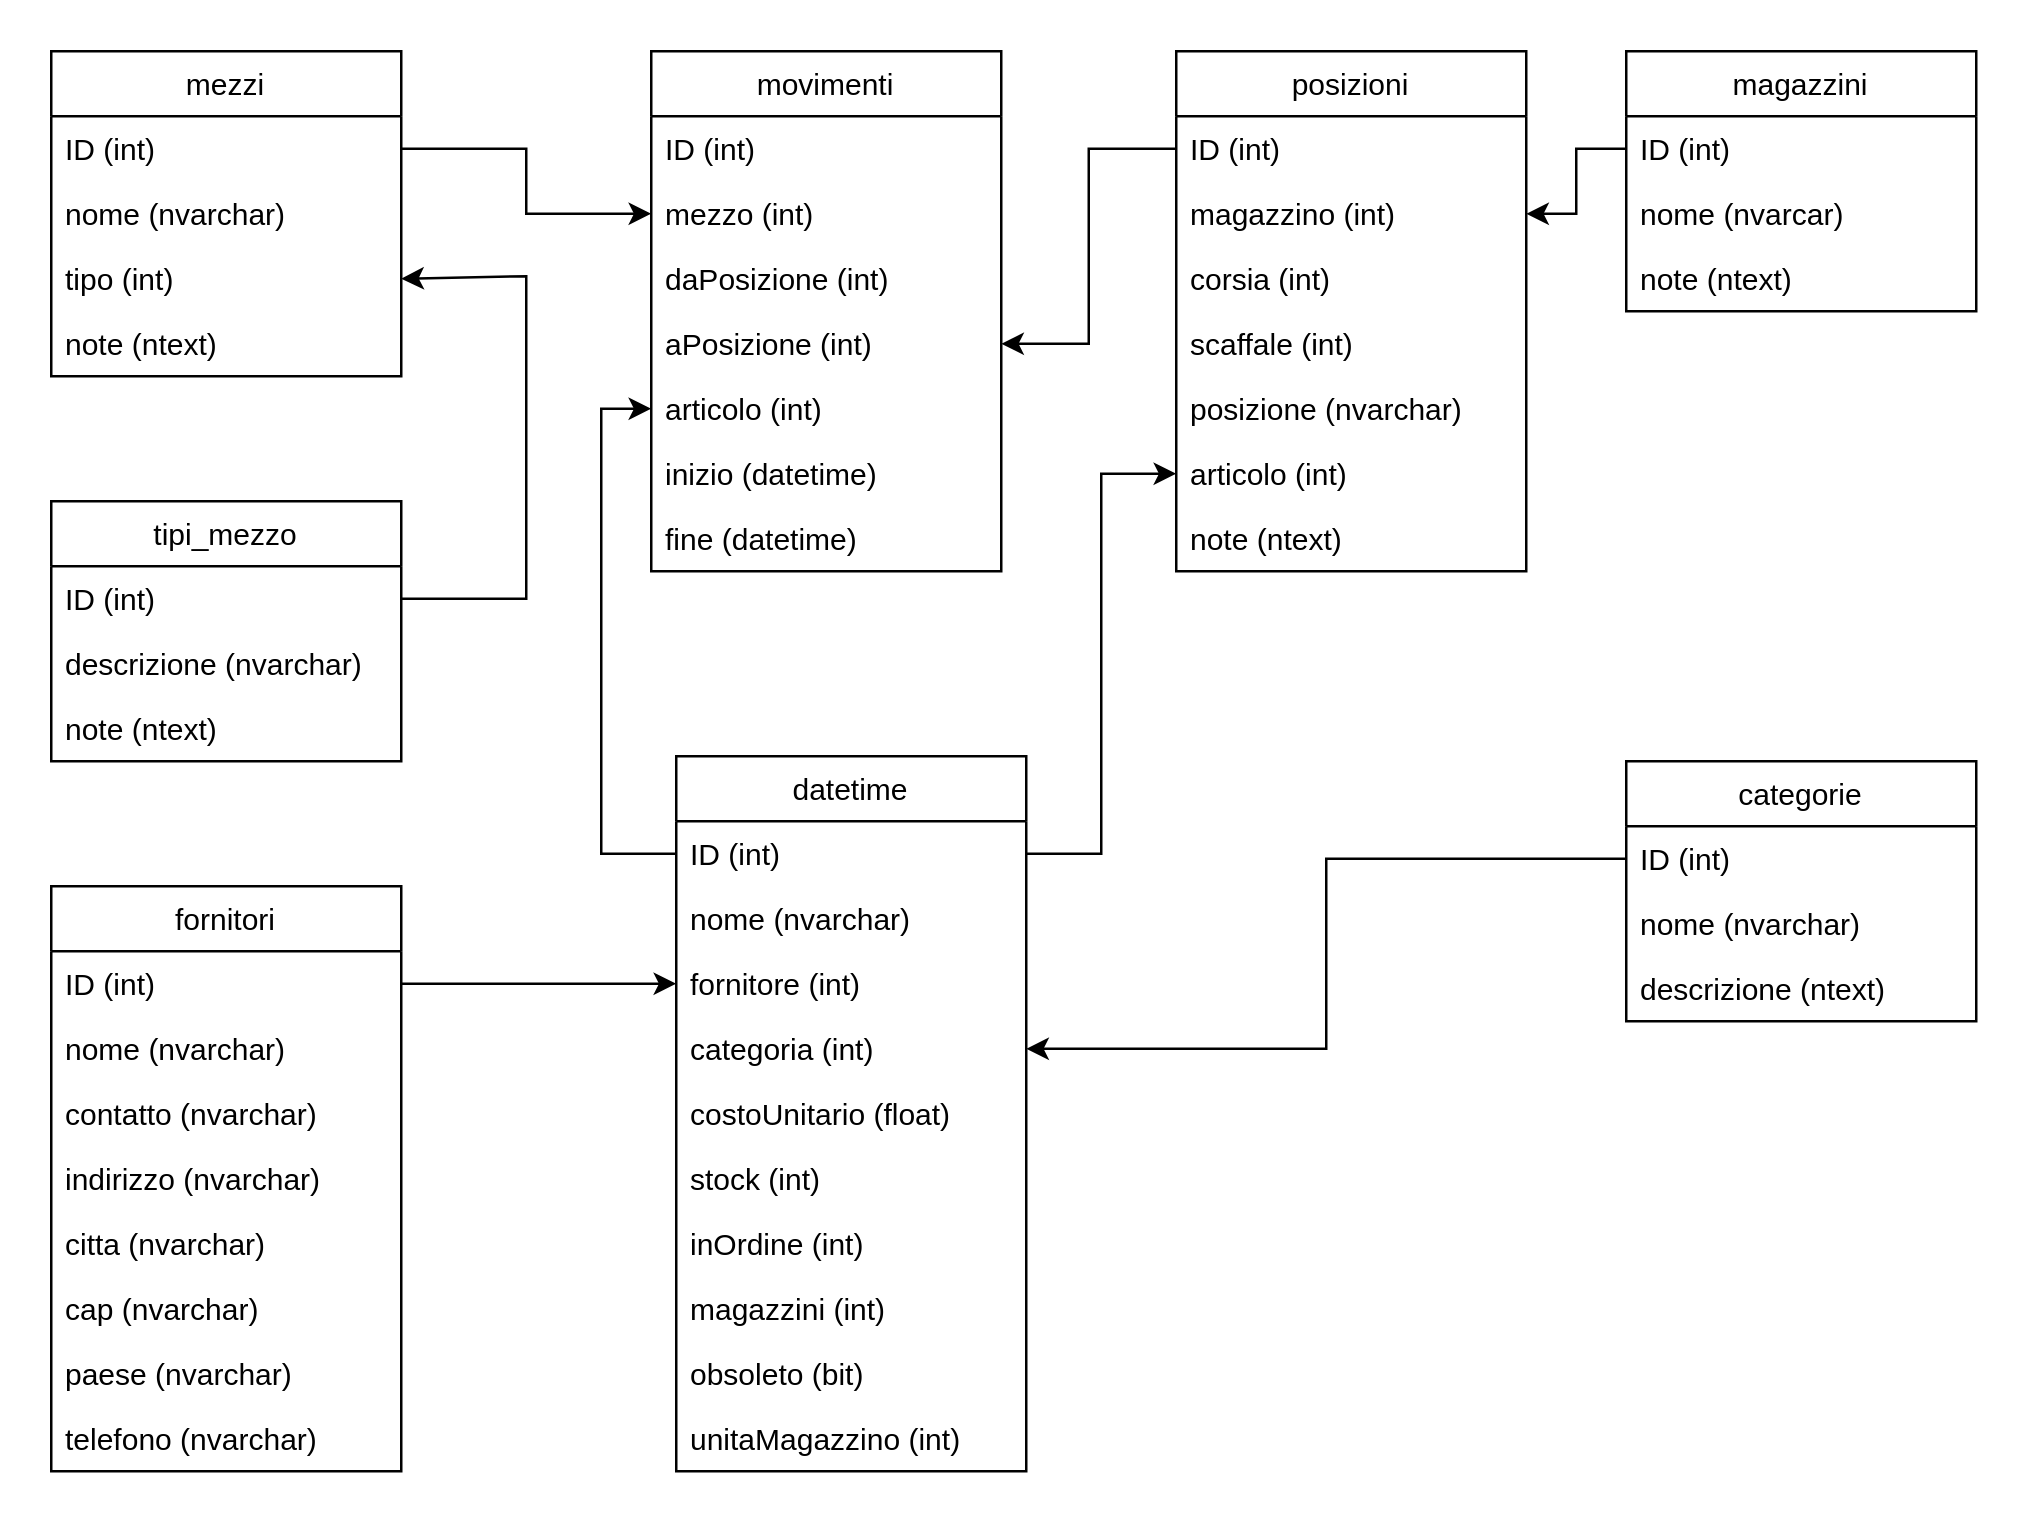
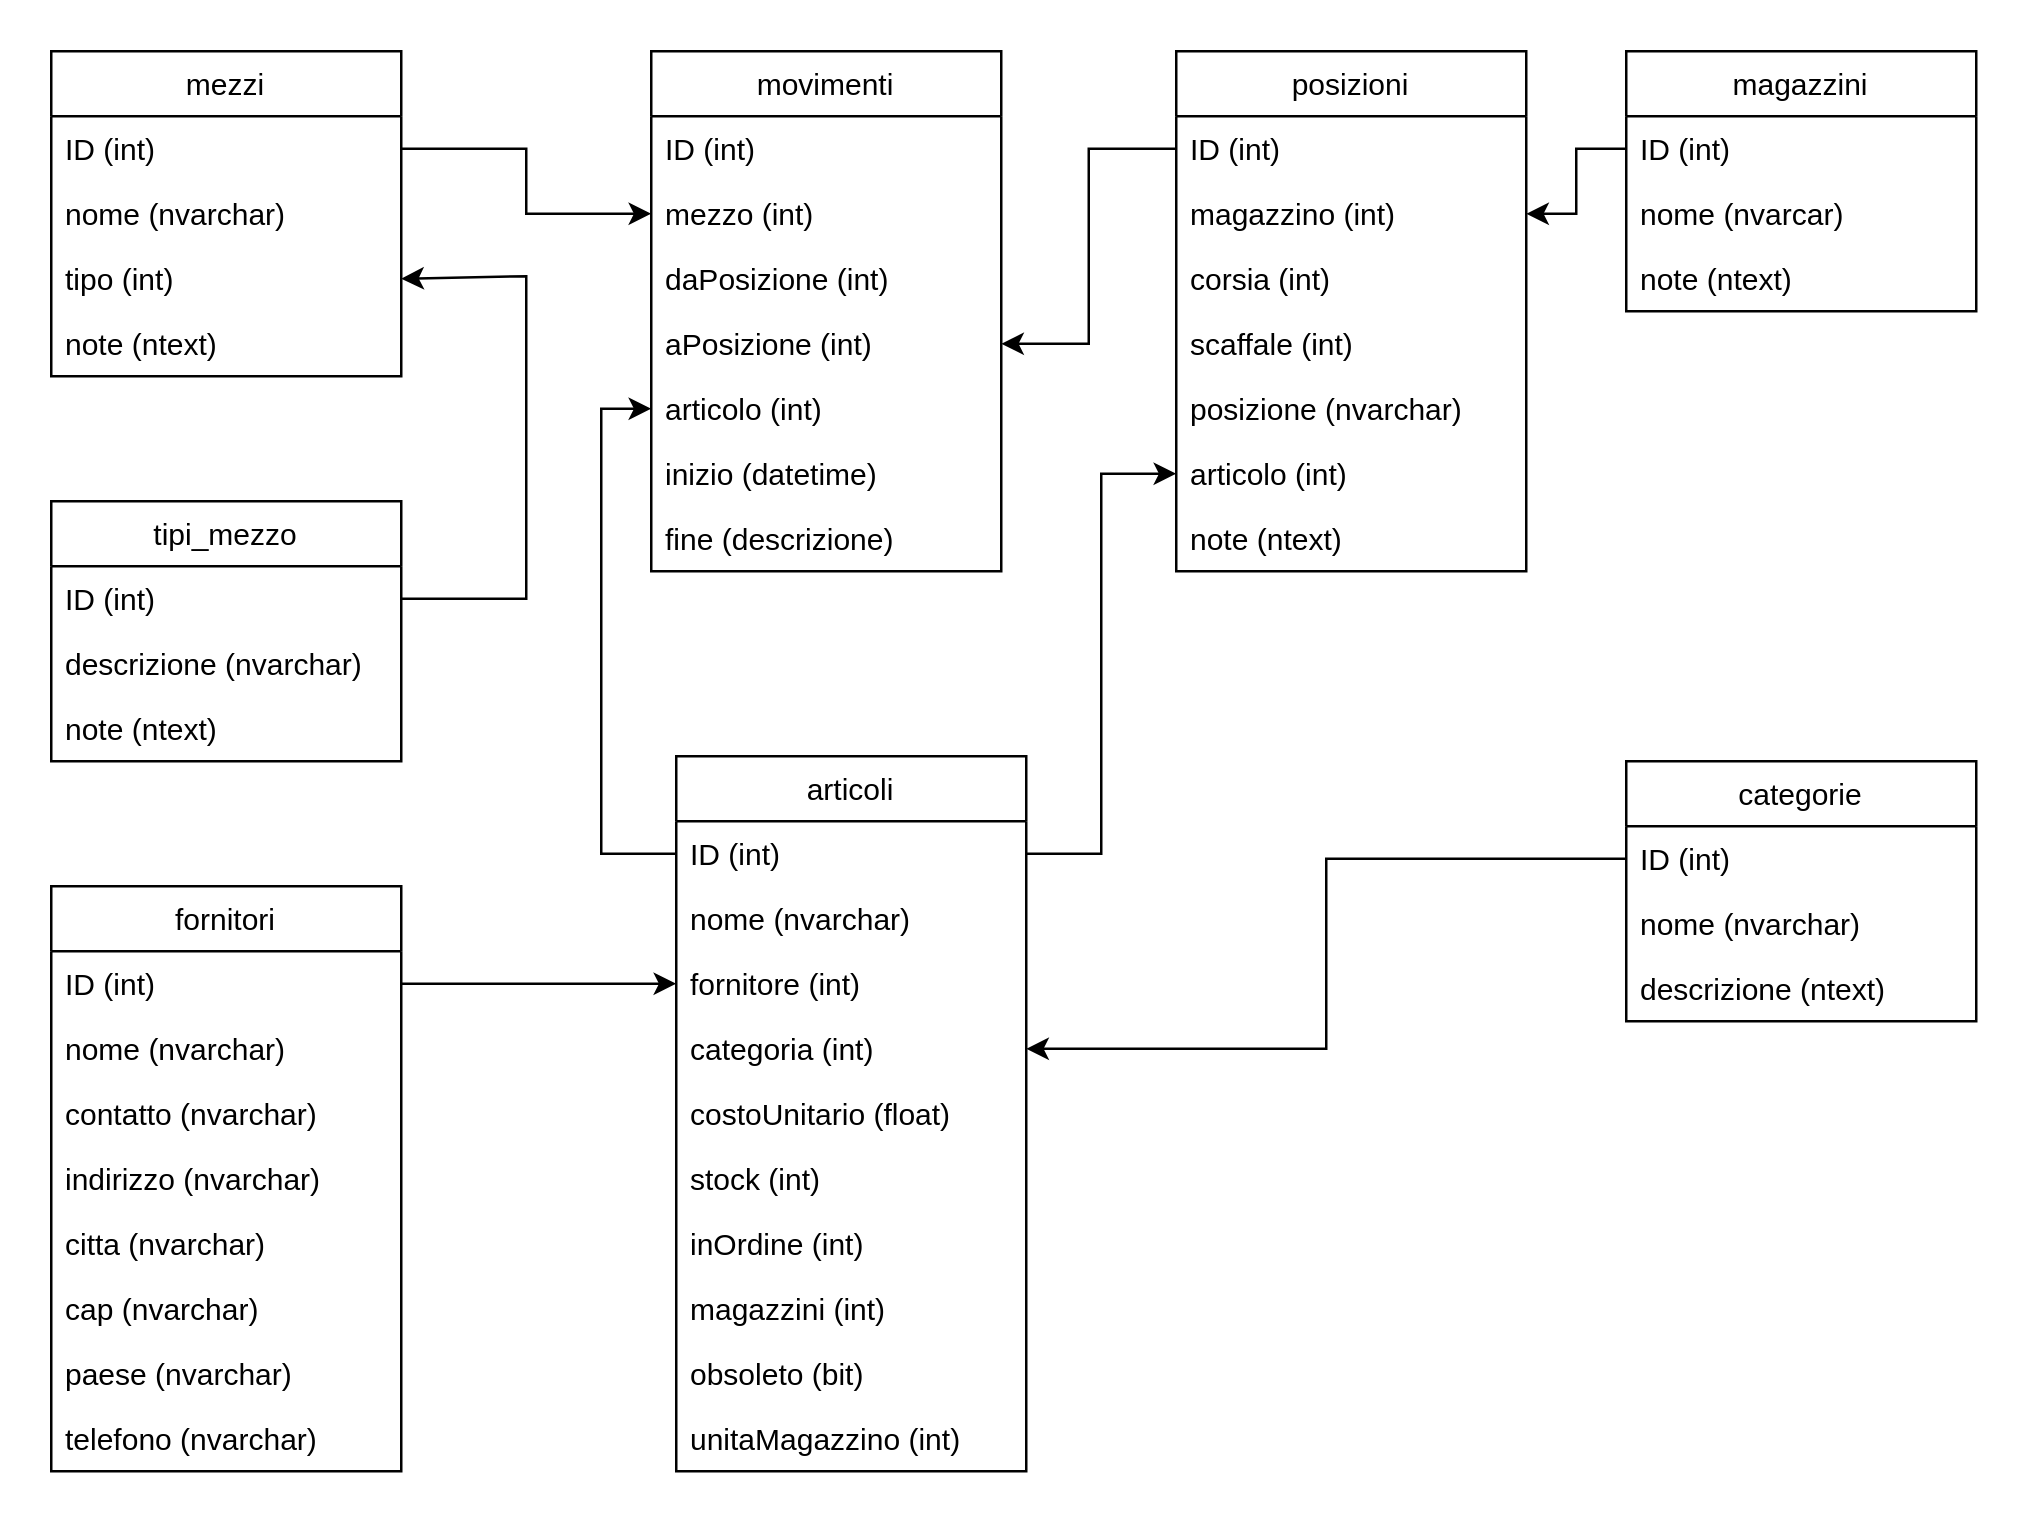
- <mxCell id="44" value="fine (datetime)" style="text;strokeColor=none;fillColor=none;align=left;verticalAlign=top;spacingLeft=4;spacingRight=4;overflow=hidden;rotatable=0;points=[[0,0.5],[1,0.5]];portConstraint=eastwest;" parent="37" vertex="1"><mxGeometry y="182" width="140" height="26" as="geometry" /></mxCell>
+ <mxCell id="44" value="fine (descrizione)" style="text;strokeColor=none;fillColor=none;align=left;verticalAlign=top;spacingLeft=4;spacingRight=4;overflow=hidden;rotatable=0;points=[[0,0.5],[1,0.5]];portConstraint=eastwest;" parent="37" vertex="1"><mxGeometry y="182" width="140" height="26" as="geometry" /></mxCell>
- <mxCell id="15" value="datetime" style="swimlane;fontStyle=0;childLayout=stackLayout;horizontal=1;startSize=26;fillColor=none;horizontalStack=0;resizeParent=1;resizeParentMax=0;resizeLast=0;collapsible=1;marginBottom=0;" parent="1" vertex="1"><mxGeometry x="270" y="302" width="140" height="286" as="geometry" /></mxCell>
+ <mxCell id="15" value="articoli" style="swimlane;fontStyle=0;childLayout=stackLayout;horizontal=1;startSize=26;fillColor=none;horizontalStack=0;resizeParent=1;resizeParentMax=0;resizeLast=0;collapsible=1;marginBottom=0;" parent="1" vertex="1"><mxGeometry x="270" y="302" width="140" height="286" as="geometry" /></mxCell>
